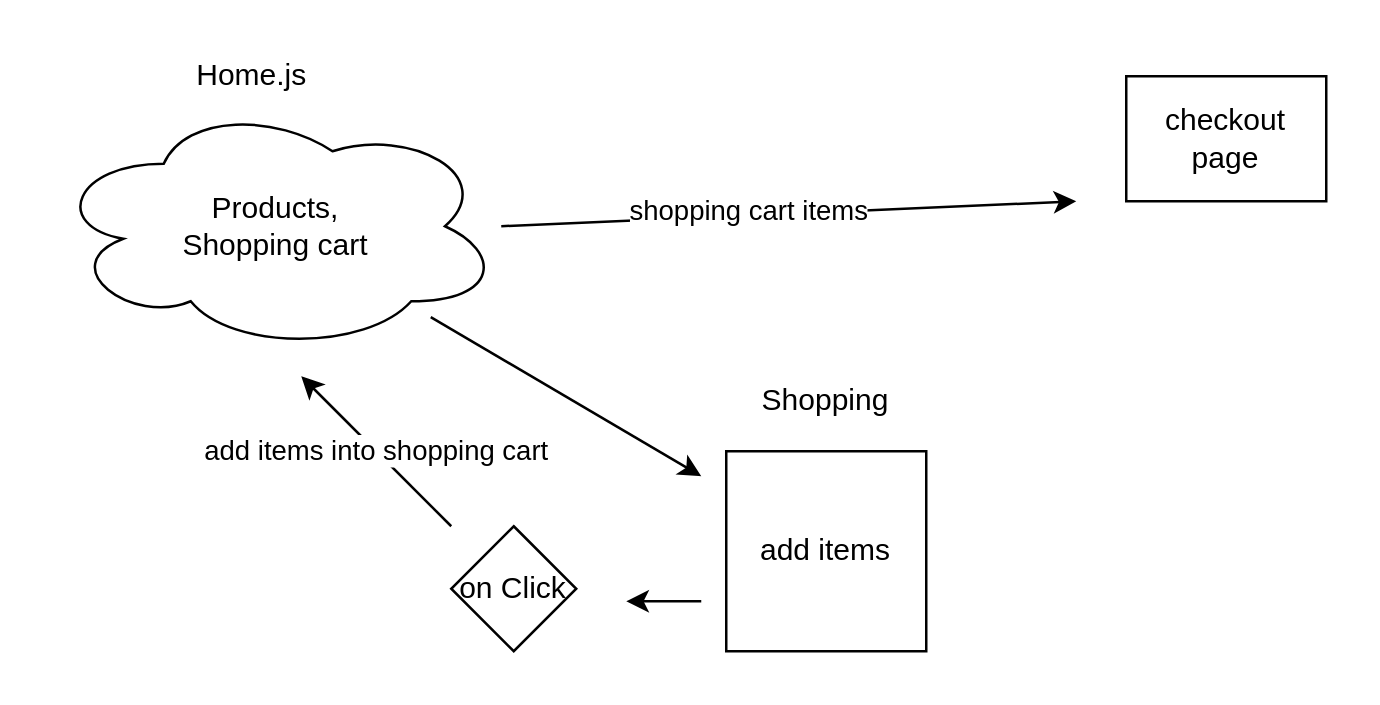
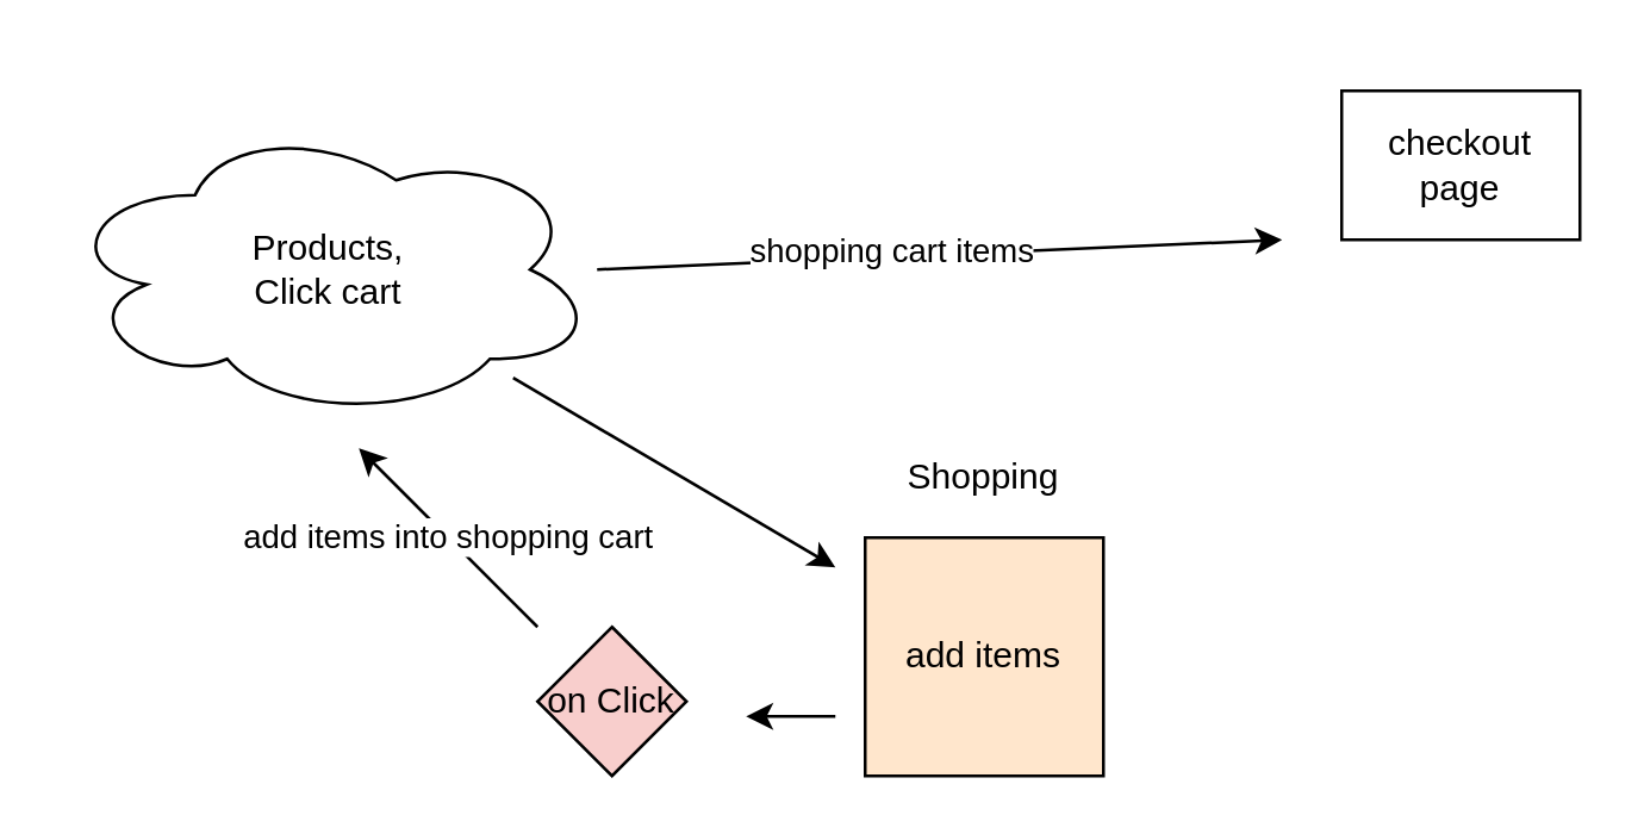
- <mxCell id="12" value="Home.js" style="text;html=1;align=center;verticalAlign=middle;resizable=0;points=[];autosize=1;strokeColor=none;" vertex="1" parent="1"><mxGeometry x="70" y="20" width="60" height="20" as="geometry" /></mxCell>
- <mxCell id="5" value="Products,&lt;br&gt;Shopping cart" style="ellipse;shape=cloud;whiteSpace=wrap;html=1;" vertex="1" parent="1"><mxGeometry x="20" y="40" width="180" height="100" as="geometry" /></mxCell>
+ <mxCell id="5" value="Products,&lt;br&gt;Click cart" style="ellipse;shape=cloud;whiteSpace=wrap;html=1;" vertex="1" parent="1"><mxGeometry x="20" y="40" width="180" height="100" as="geometry" /></mxCell>
- <mxCell id="2" value="add items" style="whiteSpace=wrap;html=1;aspect=fixed;" vertex="1" parent="1"><mxGeometry x="290" y="180" width="80" height="80" as="geometry" /></mxCell>
+ <mxCell id="2" value="add items" style="whiteSpace=wrap;html=1;aspect=fixed;fillColor=#ffe6cc;" vertex="1" parent="1"><mxGeometry x="290" y="180" width="80" height="80" as="geometry" /></mxCell>
- <mxCell id="7" value="on Click" style="rhombus;whiteSpace=wrap;html=1;" vertex="1" parent="1"><mxGeometry x="180" y="210" width="50" height="50" as="geometry" /></mxCell>
+ <mxCell id="7" value="on Click" style="rhombus;whiteSpace=wrap;html=1;fillColor=#f8cecc;" vertex="1" parent="1"><mxGeometry x="180" y="210" width="50" height="50" as="geometry" /></mxCell>
